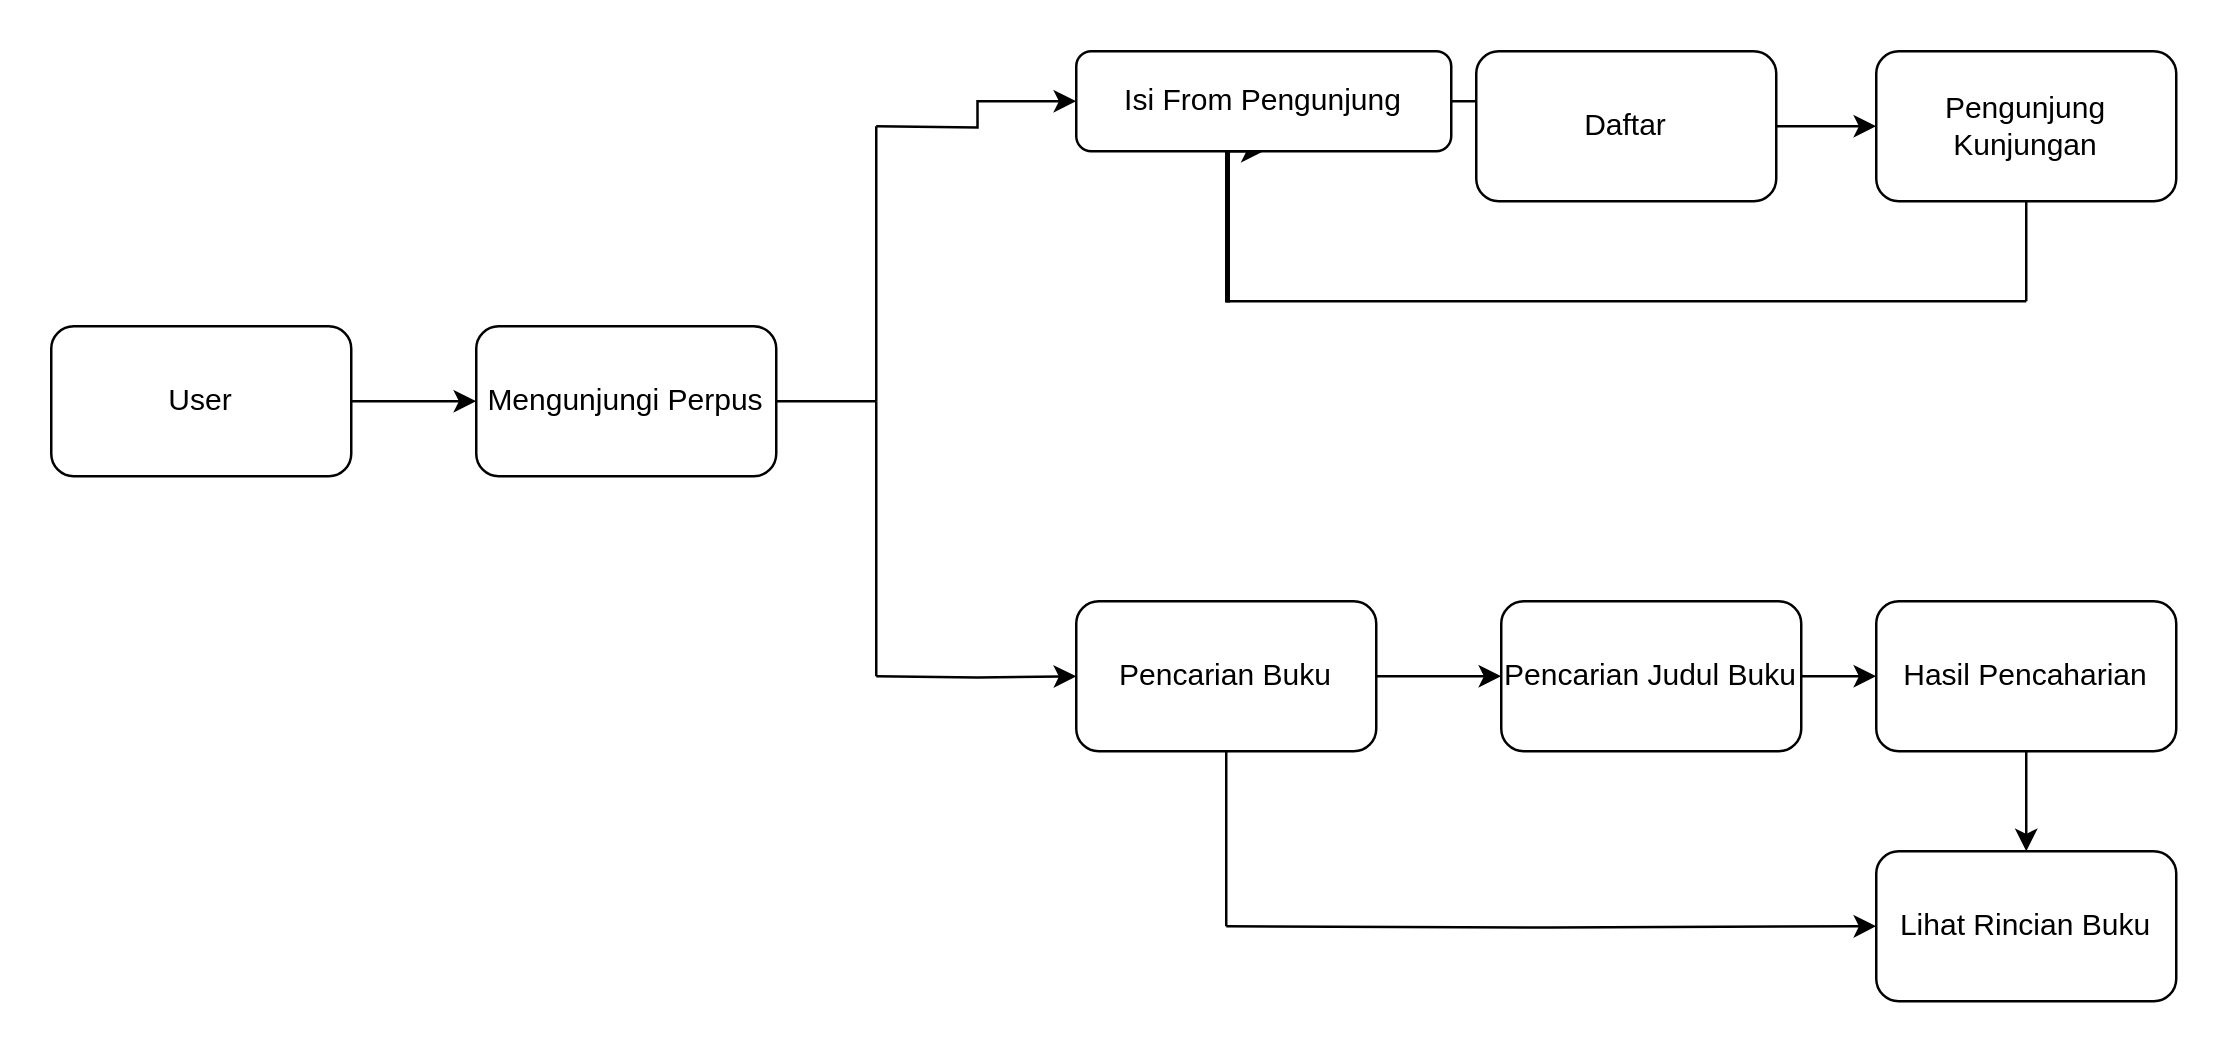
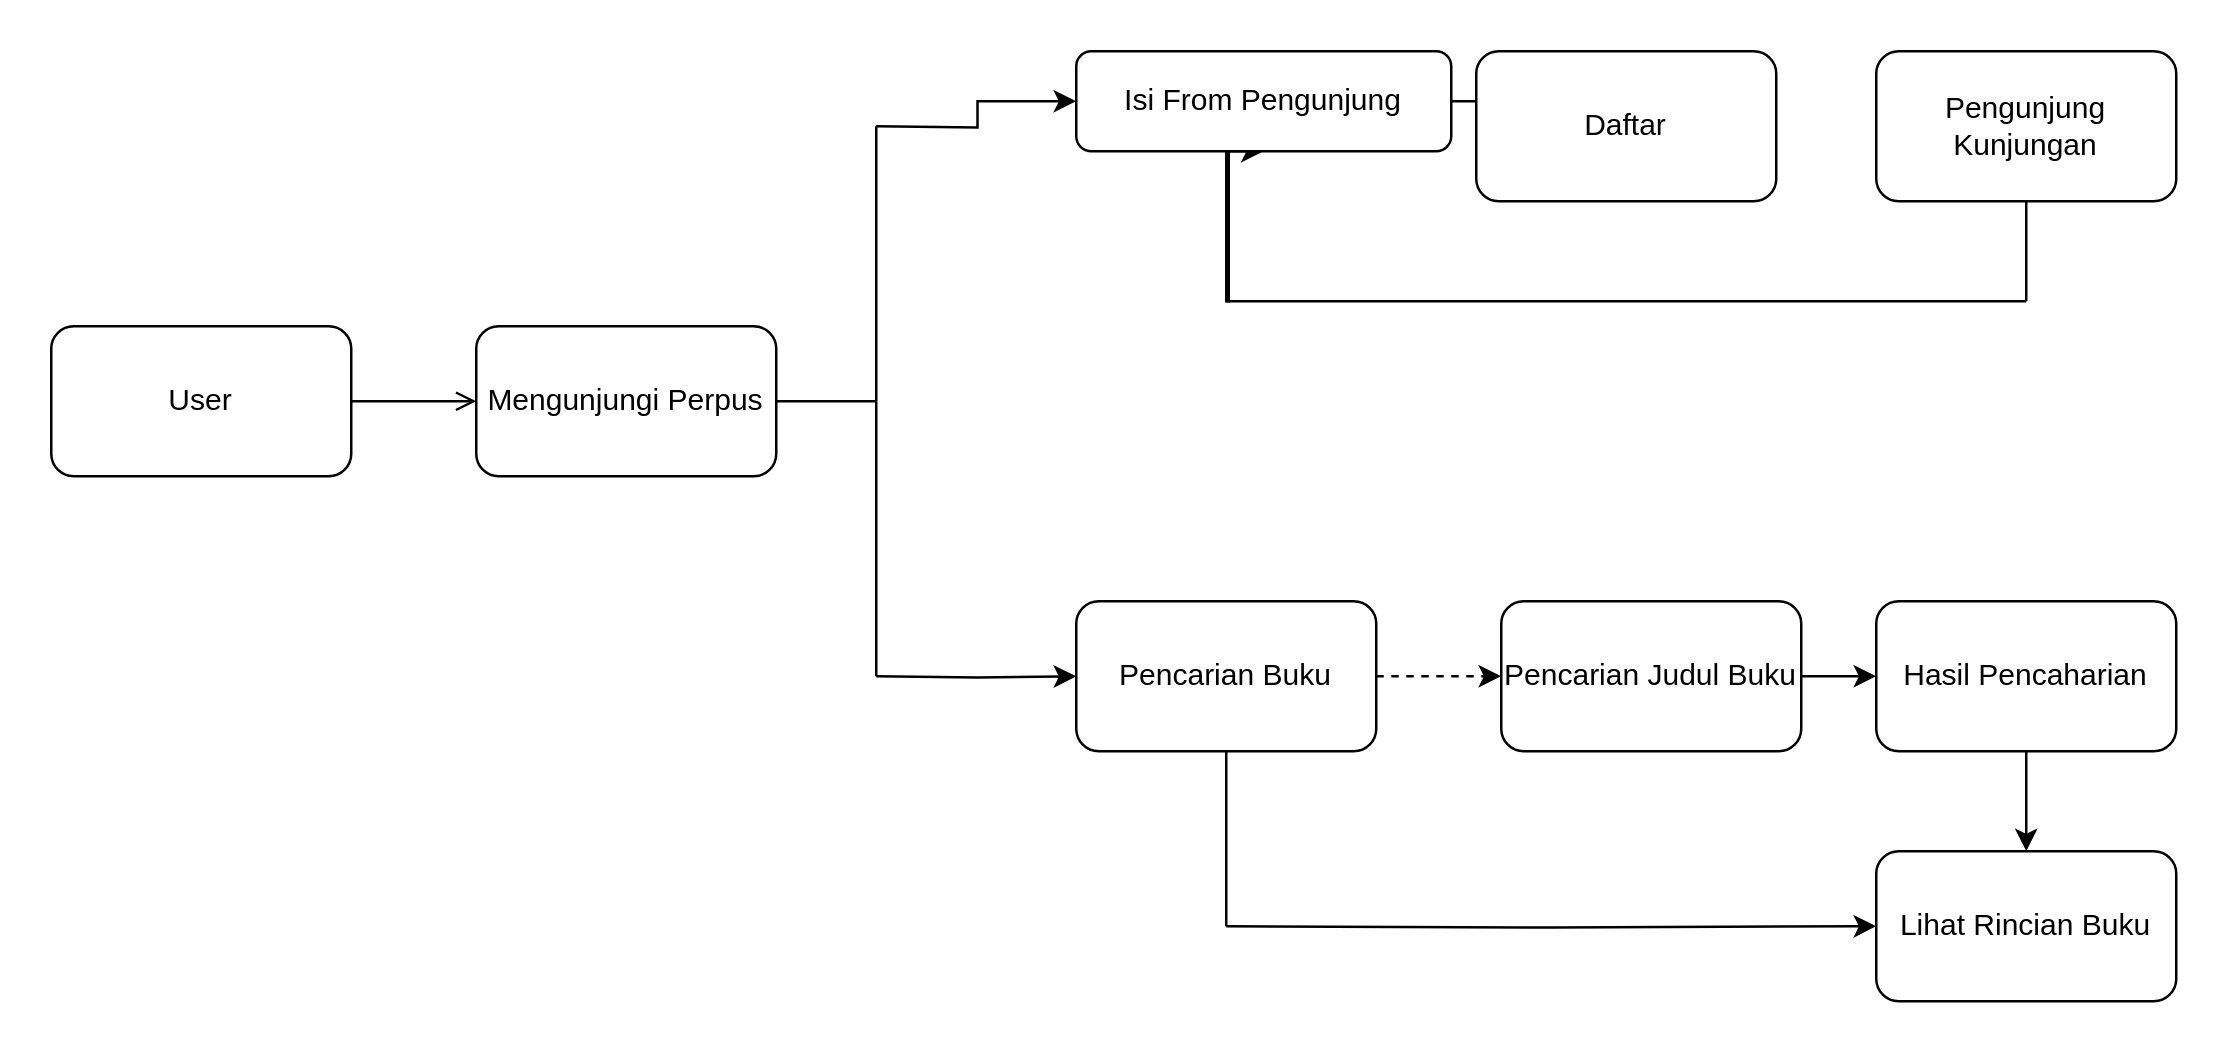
- <mxCell id="8" value="" style="edgeStyle=orthogonalEdgeStyle;rounded=0;orthogonalLoop=1;jettySize=auto;html=1;" edge="1" parent="1" source="9" target="10"><mxGeometry relative="1" as="geometry" /></mxCell>
- <mxCell id="2" value="" style="edgeStyle=orthogonalEdgeStyle;rounded=0;orthogonalLoop=1;jettySize=auto;html=1;" edge="1" parent="1" source="3" target="4"><mxGeometry relative="1" as="geometry" /></mxCell>
+ <mxCell id="2" value="" style="edgeStyle=orthogonalEdgeStyle;rounded=0;orthogonalLoop=1;jettySize=auto;html=1;endArrow=open;" edge="1" parent="1" source="3" target="4"><mxGeometry relative="1" as="geometry" /></mxCell>
- <mxCell id="11" value="" style="edgeStyle=orthogonalEdgeStyle;rounded=0;orthogonalLoop=1;jettySize=auto;html=1;" edge="1" parent="1" source="12" target="14"><mxGeometry relative="1" as="geometry" /></mxCell>
+ <mxCell id="11" value="" style="edgeStyle=orthogonalEdgeStyle;rounded=0;orthogonalLoop=1;jettySize=auto;html=1;dashed=1;" edge="1" parent="1" source="12" target="14"><mxGeometry relative="1" as="geometry" /></mxCell>
